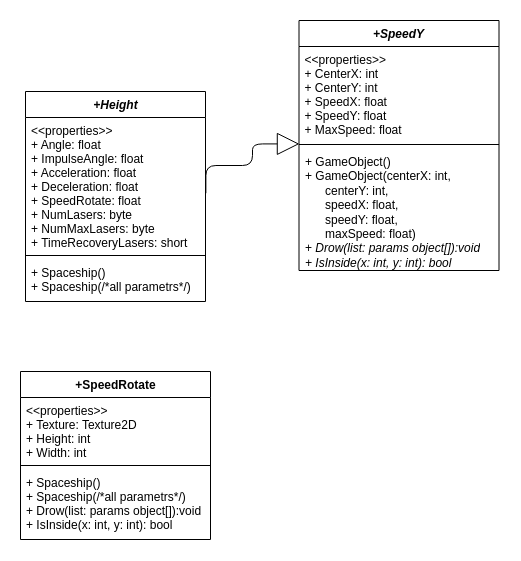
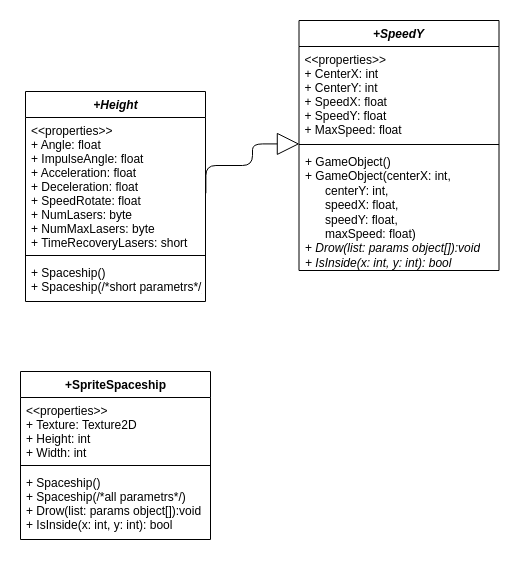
- <mxCell id="9" value="+ Spaceship()&#10;+ Spaceship(/*all parametrs*/)" style="text;strokeColor=none;fillColor=none;align=left;verticalAlign=top;spacingLeft=4;spacingRight=4;overflow=hidden;rotatable=0;points=[[0,0.5],[1,0.5]];portConstraint=eastwest;" parent="6" vertex="1"><mxGeometry y="168" width="180" height="42" as="geometry" /></mxCell>
+ <mxCell id="9" value="+ Spaceship()&#10;+ Spaceship(/*short parametrs*/)" style="text;strokeColor=none;fillColor=none;align=left;verticalAlign=top;spacingLeft=4;spacingRight=4;overflow=hidden;rotatable=0;points=[[0,0.5],[1,0.5]];portConstraint=eastwest;" parent="6" vertex="1"><mxGeometry y="168" width="180" height="42" as="geometry" /></mxCell>
- <mxCell id="11" value="+SpeedRotate" style="swimlane;fontStyle=1;align=center;verticalAlign=top;childLayout=stackLayout;horizontal=1;startSize=26;horizontalStack=0;resizeParent=1;resizeParentMax=0;resizeLast=0;collapsible=1;marginBottom=0;html=1;" parent="1" vertex="1"><mxGeometry x="20" y="371" width="190" height="168" as="geometry" /></mxCell>
+ <mxCell id="11" value="+SpriteSpaceship" style="swimlane;fontStyle=1;align=center;verticalAlign=top;childLayout=stackLayout;horizontal=1;startSize=26;horizontalStack=0;resizeParent=1;resizeParentMax=0;resizeLast=0;collapsible=1;marginBottom=0;html=1;" parent="1" vertex="1"><mxGeometry x="20" y="371" width="190" height="168" as="geometry" /></mxCell>
